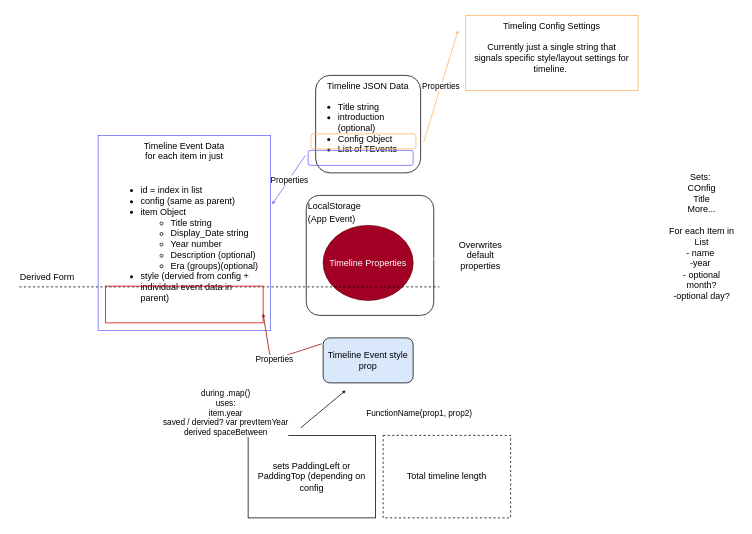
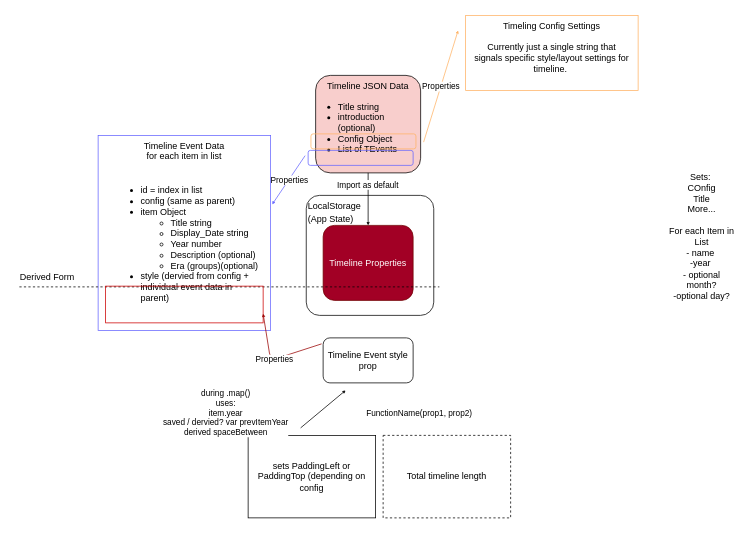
- <mxCell id="8" value="Timeline JSON Data" style="rounded=1;whiteSpace=wrap;html=1;verticalAlign=top;" vertex="1" parent="1"><mxGeometry x="420" y="100" width="140" height="130" as="geometry" /></mxCell>
+ <mxCell id="8" value="Timeline JSON Data" style="rounded=1;whiteSpace=wrap;html=1;verticalAlign=top;fillColor=#f8cecc;" vertex="1" parent="1"><mxGeometry x="420" y="100" width="140" height="130" as="geometry" /></mxCell>
- <mxCell id="19" value="Timeline Event Data&lt;br&gt;for each item in just" style="rounded=0;whiteSpace=wrap;html=1;shadow=0;labelBackgroundColor=none;align=center;verticalAlign=top;strokeColor=#6666FF;" vertex="1" parent="1"><mxGeometry x="130" y="180" width="230" height="260" as="geometry" /></mxCell>
+ <mxCell id="19" value="Timeline Event Data&lt;br&gt;for each item in list" style="rounded=0;whiteSpace=wrap;html=1;shadow=0;labelBackgroundColor=none;align=center;verticalAlign=top;strokeColor=#6666FF;" vertex="1" parent="1"><mxGeometry x="130" y="180" width="230" height="260" as="geometry" /></mxCell>
+ <mxCell id="9" value="" style="endArrow=classic;html=1;endSize=2;exitX=0.5;exitY=1;exitDx=0;exitDy=0;entryX=0.5;entryY=0;entryDx=0;entryDy=0;" edge="1" parent="1" source="8" target="4"><mxGeometry relative="1" as="geometry"><mxPoint x="400" y="280" as="sourcePoint" /><mxPoint x="500" y="280" as="targetPoint" /></mxGeometry></mxCell>
+ <mxCell id="10" value="Import as default&amp;nbsp;" style="edgeLabel;resizable=0;html=1;align=center;verticalAlign=middle;" connectable="0" vertex="1" parent="9"><mxGeometry relative="1" as="geometry"><mxPoint y="-20" as="offset" /></mxGeometry></mxCell>
- <mxCell id="2" value="&lt;div&gt;&lt;span style=&quot;line-height: 140%&quot;&gt;LocalStorage&lt;/span&gt;&lt;/div&gt;&lt;div&gt;&lt;span style=&quot;line-height: 140%&quot;&gt;(App Event)&lt;/span&gt;&lt;/div&gt;" style="rounded=1;whiteSpace=wrap;html=1;align=left;labelPosition=center;verticalLabelPosition=middle;verticalAlign=top;arcSize=11;" vertex="1" parent="1"><mxGeometry x="407.5" y="260" width="170" height="160" as="geometry" /></mxCell>
+ <mxCell id="2" value="&lt;div&gt;&lt;span style=&quot;line-height: 140%&quot;&gt;LocalStorage&lt;/span&gt;&lt;/div&gt;&lt;div&gt;&lt;span style=&quot;line-height: 140%&quot;&gt;(App State)&lt;/span&gt;&lt;/div&gt;" style="rounded=1;whiteSpace=wrap;html=1;align=left;labelPosition=center;verticalLabelPosition=middle;verticalAlign=top;arcSize=11;" vertex="1" parent="1"><mxGeometry x="407.5" y="260" width="170" height="160" as="geometry" /></mxCell>
- <mxCell id="24" value="Overwrites default properties" style="text;html=1;strokeColor=none;fillColor=none;align=center;verticalAlign=middle;whiteSpace=wrap;rounded=0;shadow=0;labelBackgroundColor=none;" vertex="1" parent="1"><mxGeometry x="600" y="330" width="80" height="20" as="geometry" /></mxCell>
- <mxCell id="23" value="" style="endArrow=classic;endSize=2;strokeColor=#FFFFFF;exitX=0;exitY=0.5;exitDx=0;exitDy=0;entryX=1;entryY=0.5;entryDx=0;entryDy=0;html=1;startArrow=none;" edge="1" parent="1" source="24" target="4"><mxGeometry x="-0.313" y="96" relative="1" as="geometry"><mxPoint x="560" y="330" as="sourcePoint" /><mxPoint x="670" y="270" as="targetPoint" /><mxPoint as="offset" /></mxGeometry></mxCell>
- <mxCell id="4" value="Timeline Properties" style="ellipse;whiteSpace=wrap;html=1;fillColor=#a20025;strokeColor=#6F0000;fontColor=#ffffff;" vertex="1" parent="1"><mxGeometry x="430" y="300" width="120" height="100" as="geometry" /></mxCell>
+ <mxCell id="4" value="Timeline Properties" style="rounded=1;whiteSpace=wrap;html=1;fillColor=#a20025;strokeColor=#6F0000;fontColor=#ffffff;" vertex="1" parent="1"><mxGeometry x="430" y="300" width="120" height="100" as="geometry" /></mxCell>
- <mxCell id="5" value="Timeline Event style prop" style="rounded=1;whiteSpace=wrap;html=1;fillColor=#dae8fc;" vertex="1" parent="1"><mxGeometry x="430" y="450" width="120" height="60" as="geometry" /></mxCell>
+ <mxCell id="5" value="Timeline Event style prop" style="rounded=1;whiteSpace=wrap;html=1;" vertex="1" parent="1"><mxGeometry x="430" y="450" width="120" height="60" as="geometry" /></mxCell>
